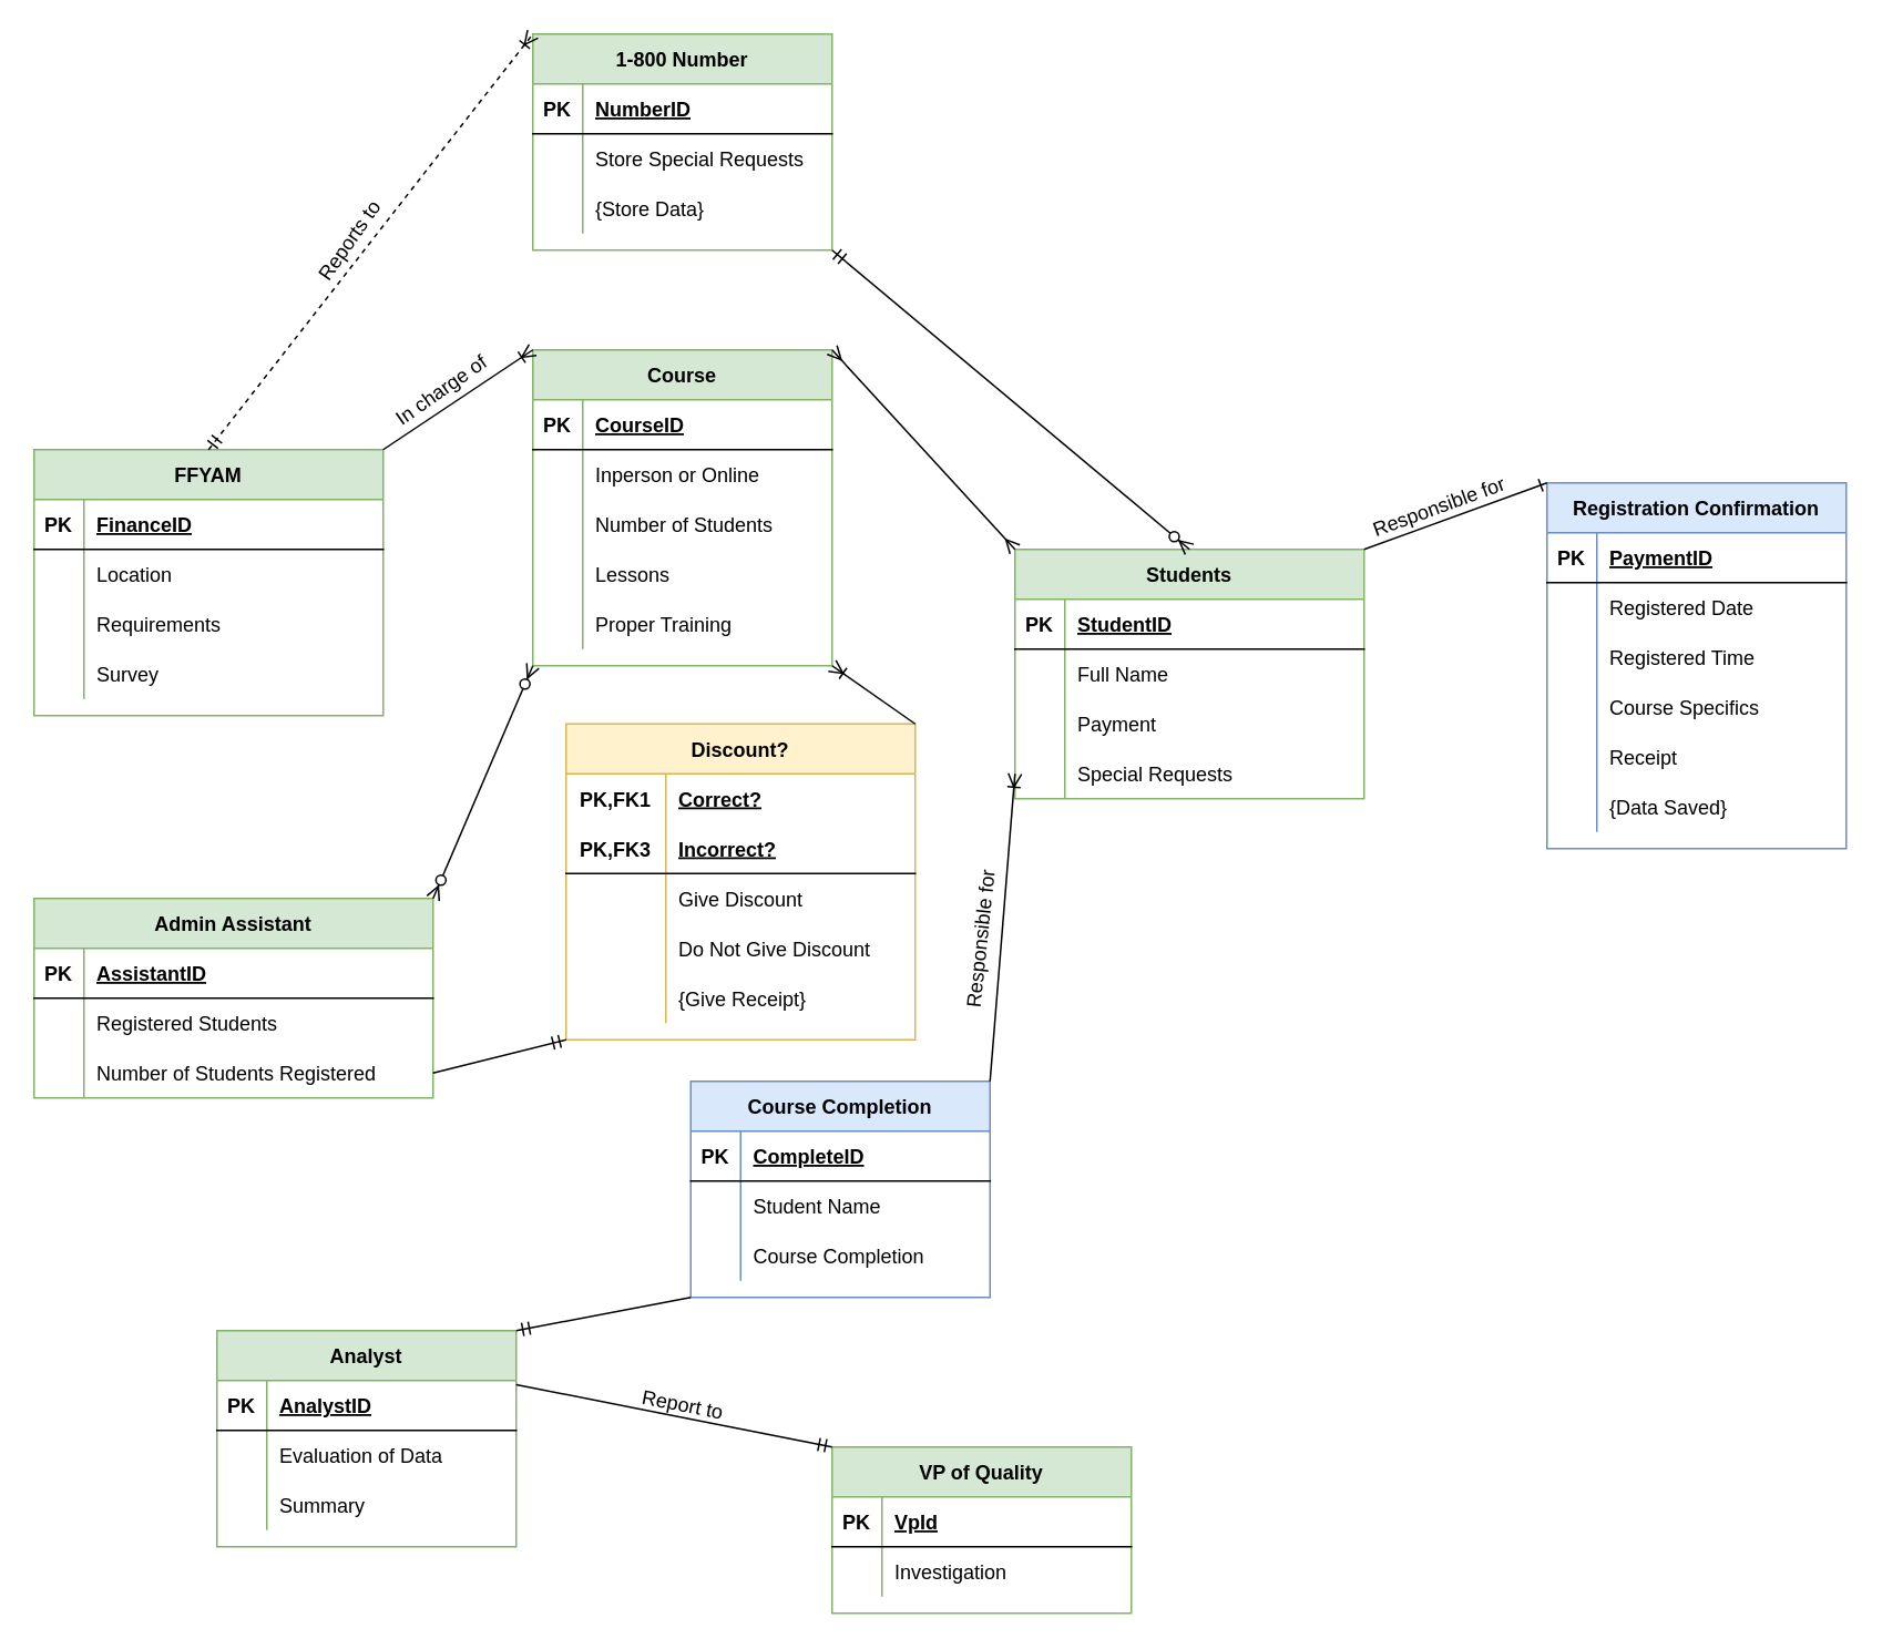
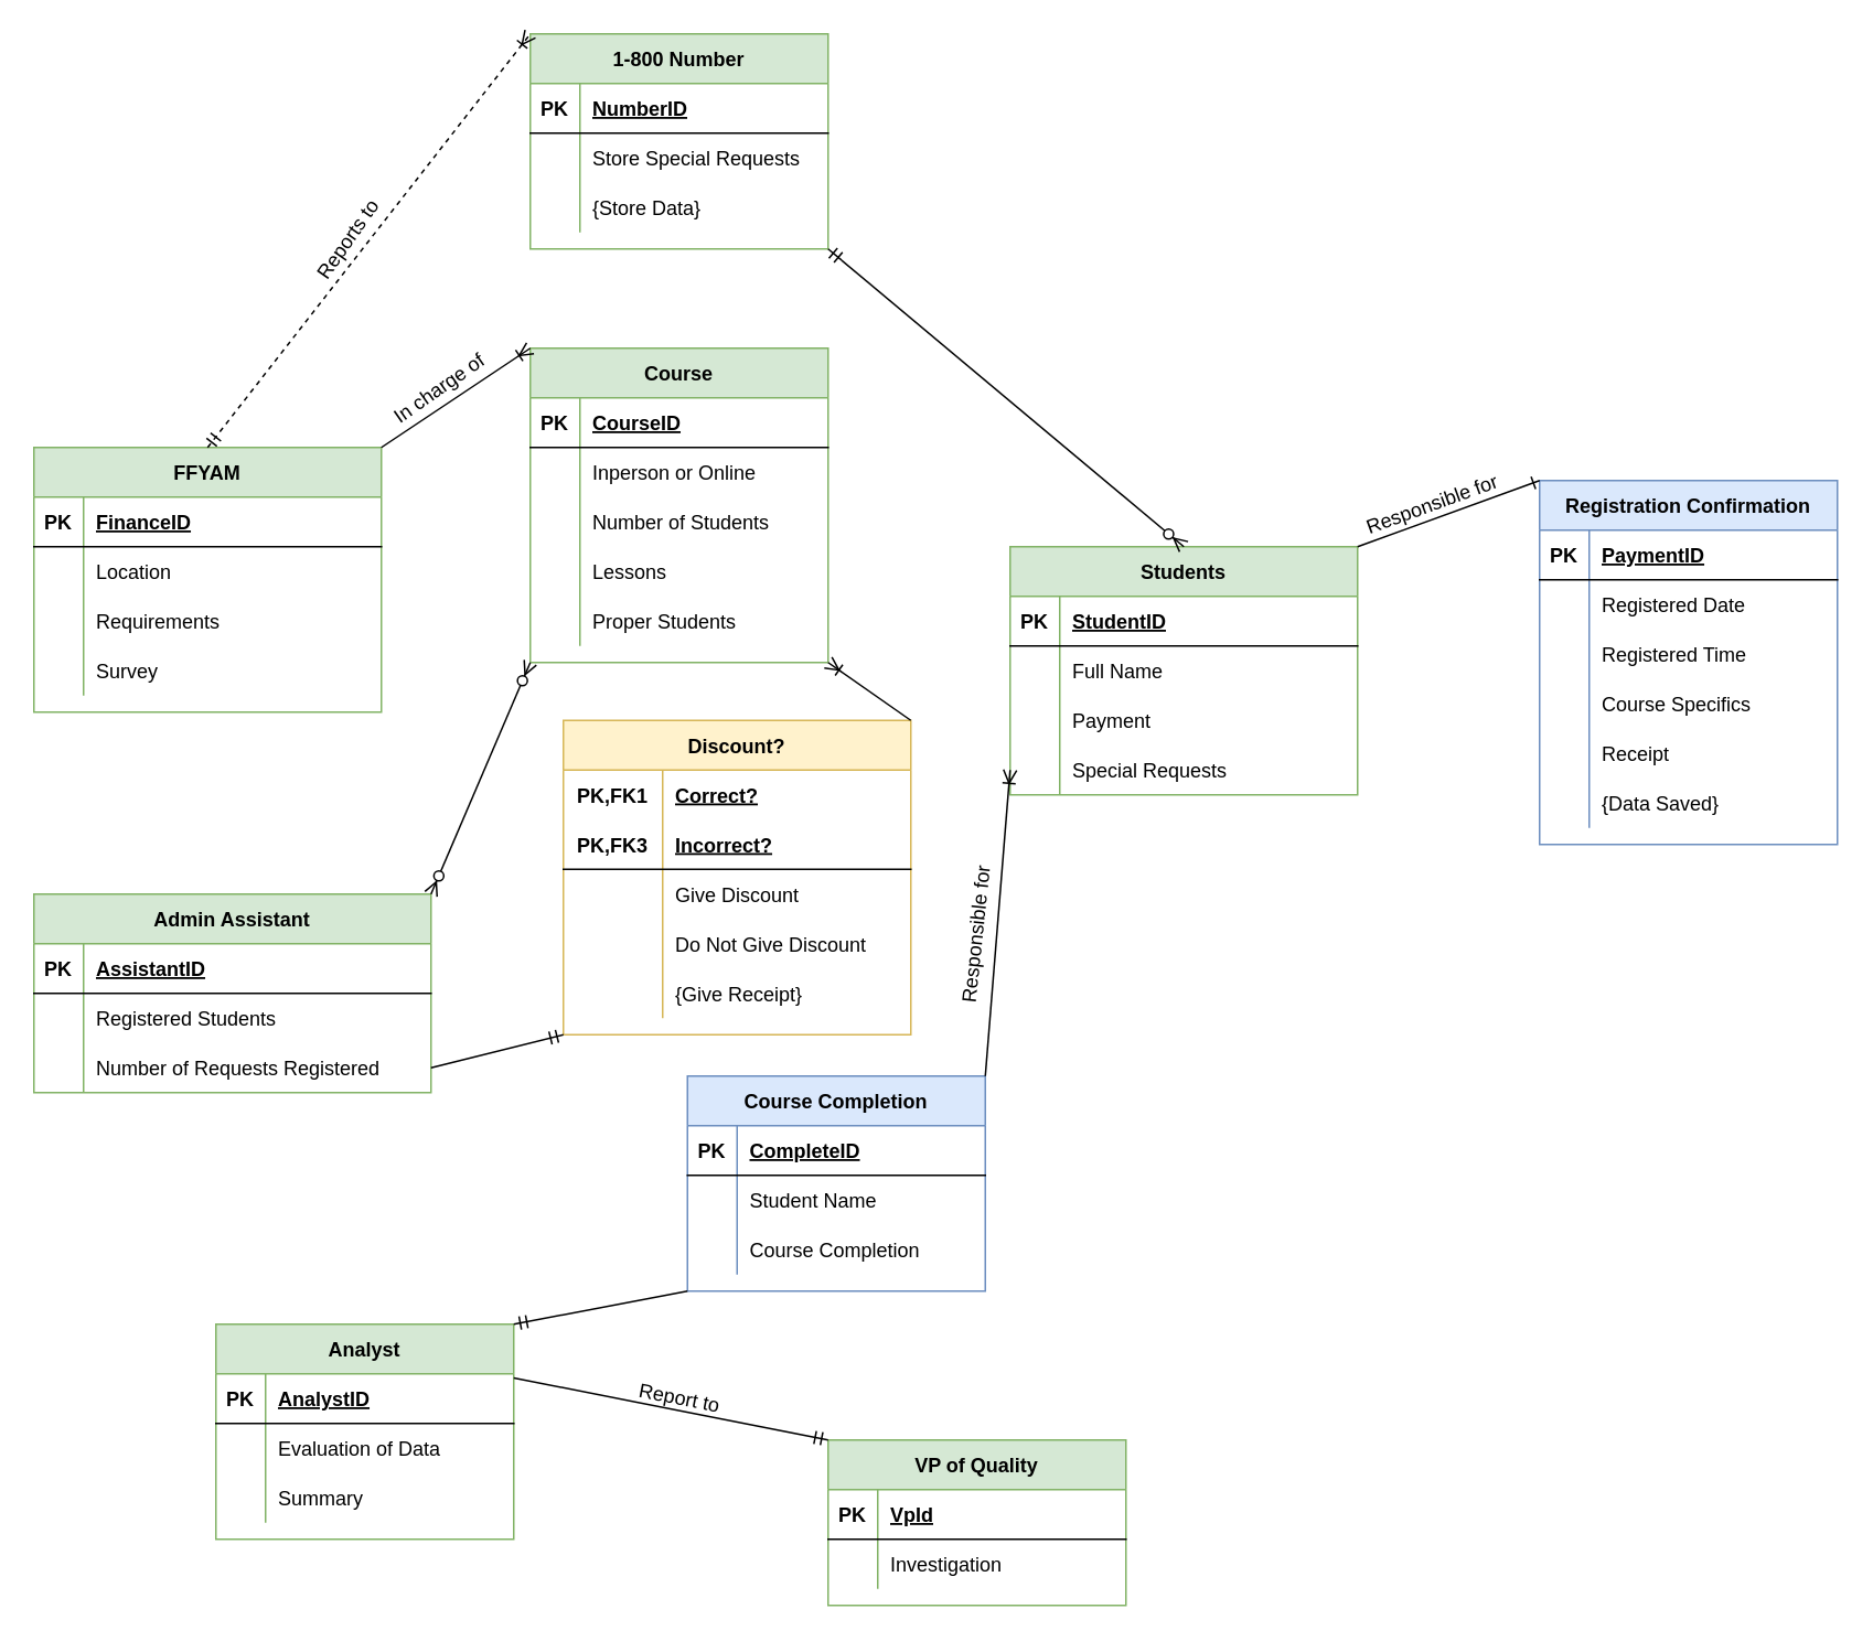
- <mxCell id="127" value="" style="fontSize=12;html=1;endArrow=ERmany;startArrow=ERmany;rounded=0;entryX=0;entryY=0;entryDx=0;entryDy=0;exitX=1;exitY=0;exitDx=0;exitDy=0;" edge="1" parent="1" source="28" target="2"><mxGeometry width="100" height="100" relative="1" as="geometry"><mxPoint x="460" y="510" as="sourcePoint" /><mxPoint x="560" y="410" as="targetPoint" /></mxGeometry></mxCell>
- <mxCell id="43" value="Proper Training" style="shape=partialRectangle;connectable=0;fillColor=none;top=0;left=0;bottom=0;right=0;align=left;spacingLeft=6;overflow=hidden;" vertex="1" parent="41"><mxGeometry x="30" width="150" height="30" as="geometry"><mxRectangle width="150" height="30" as="alternateBounds" /></mxGeometry></mxCell>
+ <mxCell id="43" value="Proper Students" style="shape=partialRectangle;connectable=0;fillColor=none;top=0;left=0;bottom=0;right=0;align=left;spacingLeft=6;overflow=hidden;" vertex="1" parent="41"><mxGeometry x="30" width="150" height="30" as="geometry"><mxRectangle width="150" height="30" as="alternateBounds" /></mxGeometry></mxCell>
- <mxCell id="79" value="Number of Students Registered" style="shape=partialRectangle;connectable=0;fillColor=none;top=0;left=0;bottom=0;right=0;align=left;spacingLeft=6;overflow=hidden;" vertex="1" parent="77"><mxGeometry x="30" width="210" height="30" as="geometry"><mxRectangle width="210" height="30" as="alternateBounds" /></mxGeometry></mxCell>
+ <mxCell id="79" value="Number of Requests Registered" style="shape=partialRectangle;connectable=0;fillColor=none;top=0;left=0;bottom=0;right=0;align=left;spacingLeft=6;overflow=hidden;" vertex="1" parent="77"><mxGeometry x="30" width="210" height="30" as="geometry"><mxRectangle width="210" height="30" as="alternateBounds" /></mxGeometry></mxCell>
